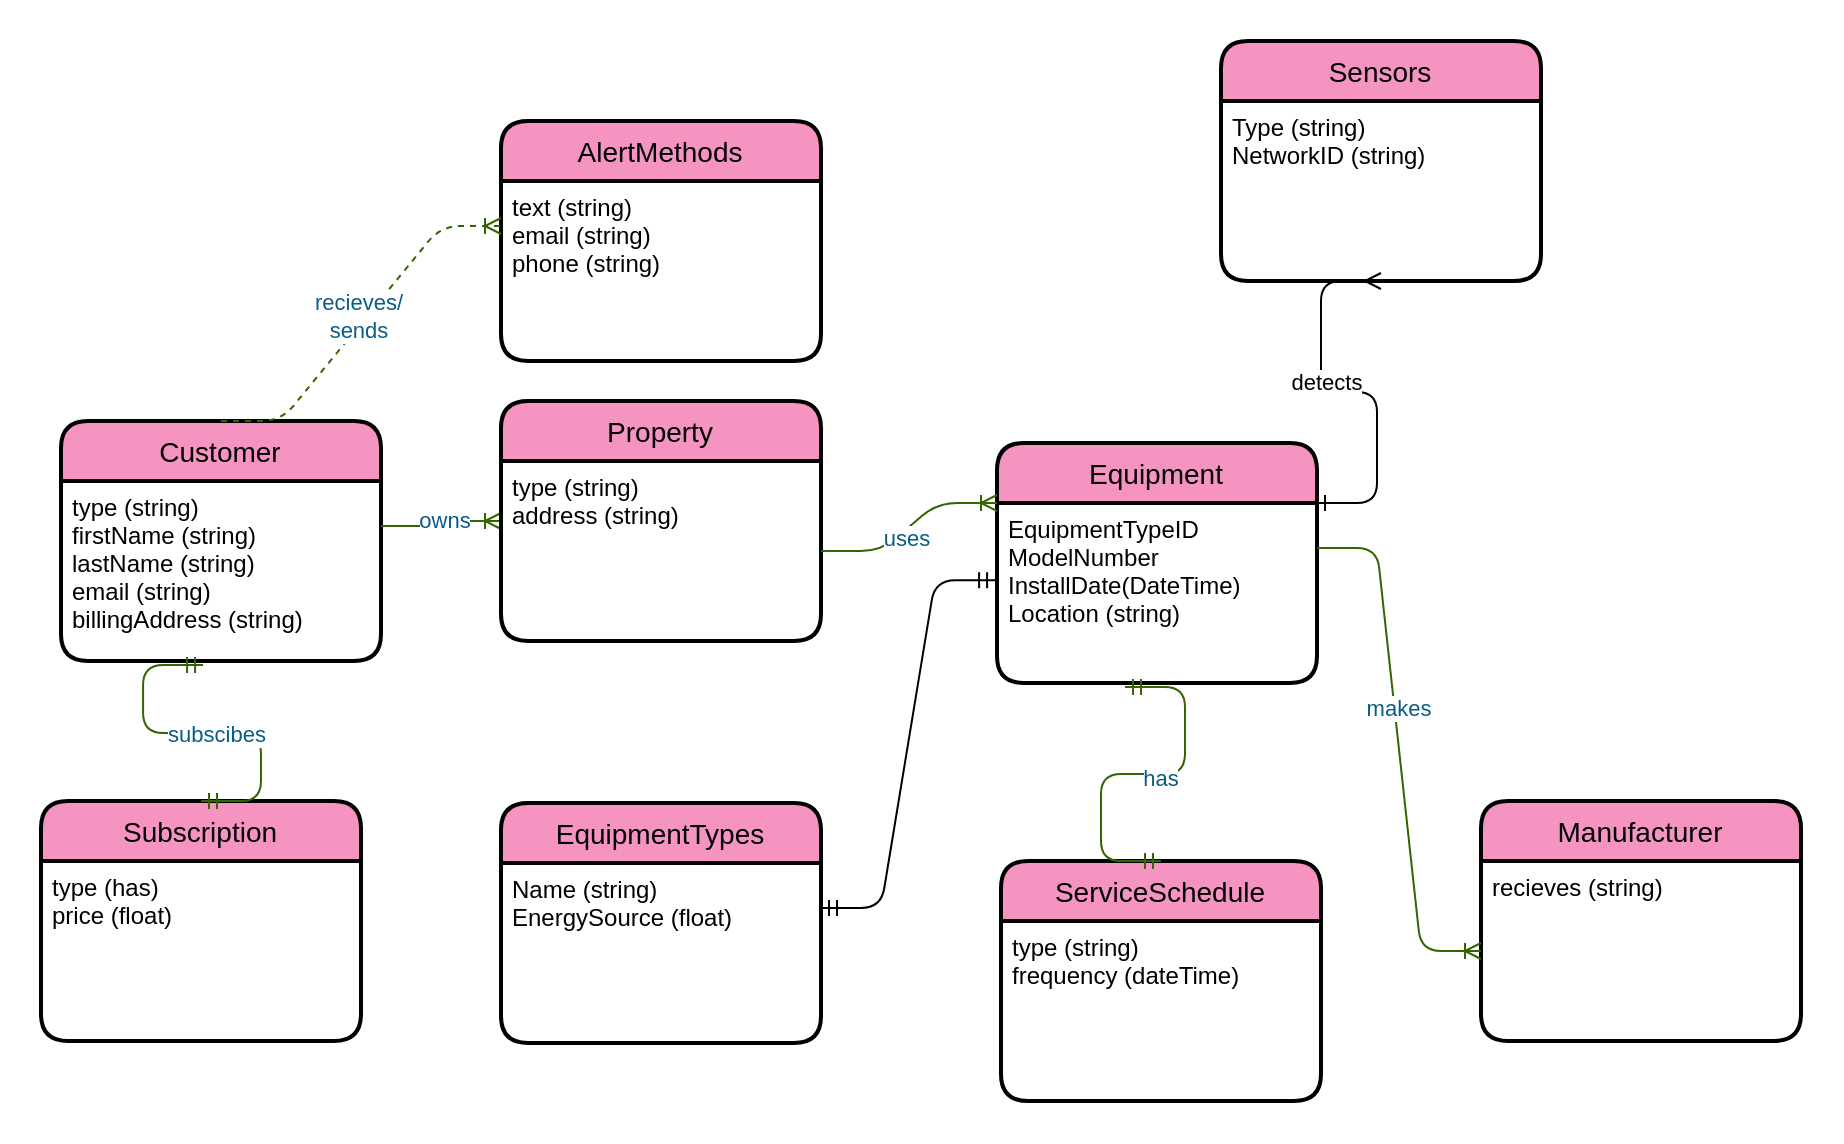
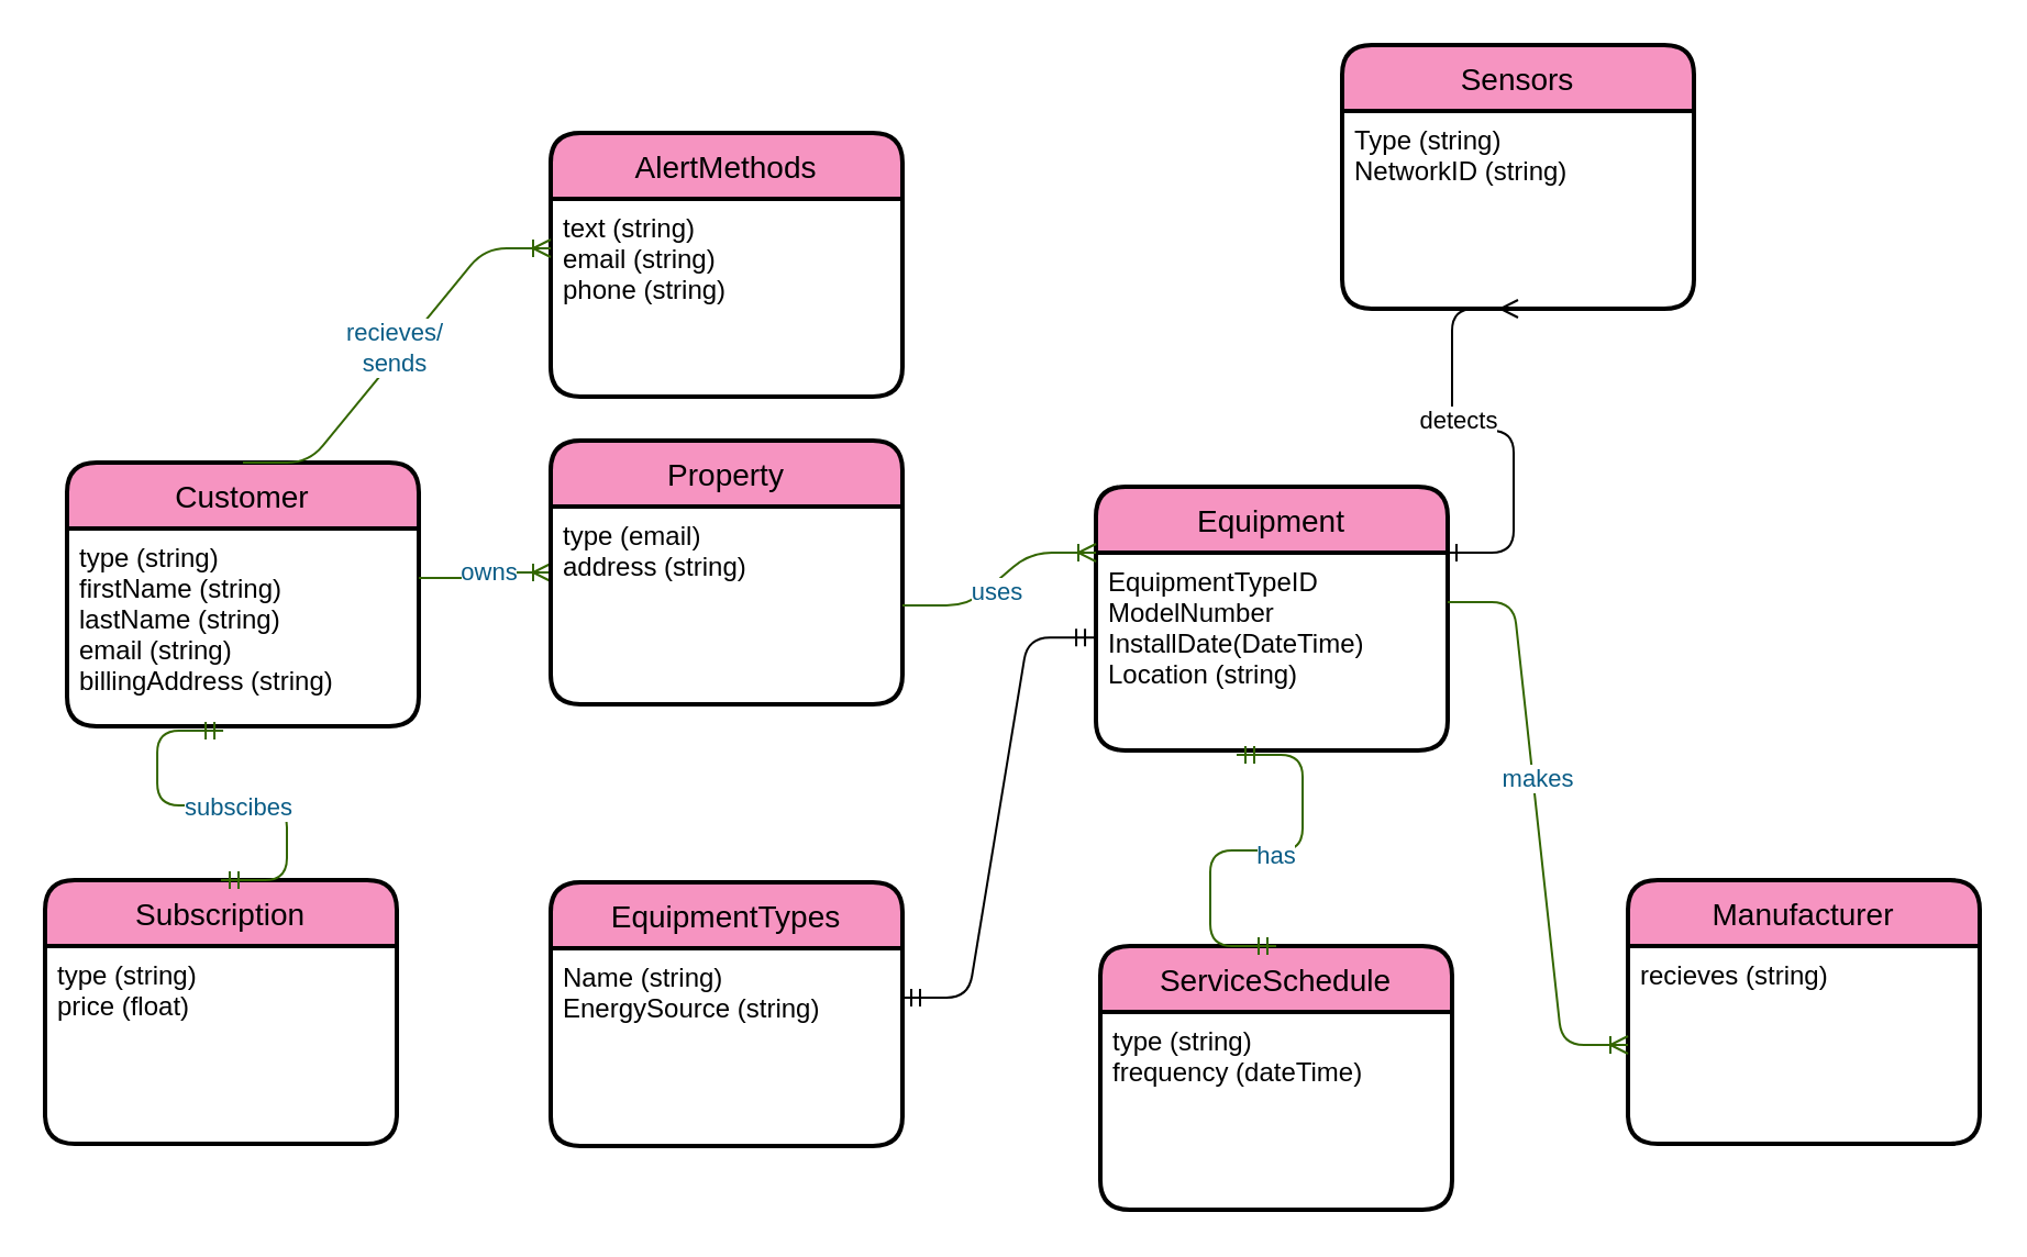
- <mxCell id="20" value="" style="edgeStyle=entityRelationEdgeStyle;fontSize=12;html=1;endArrow=ERoneToMany;strokeColor=#336600;fillColor=#F694C1;entryX=0;entryY=0.25;entryDx=0;entryDy=0;exitX=0.5;exitY=0;exitDx=0;exitDy=0;dashed=1;" parent="1" source="2" target="9" edge="1"><mxGeometry width="100" height="100" relative="1" as="geometry"><mxPoint x="470" y="260" as="sourcePoint" /><mxPoint x="370" y="380" as="targetPoint" /></mxGeometry></mxCell>
+ <mxCell id="20" value="" style="edgeStyle=entityRelationEdgeStyle;fontSize=12;html=1;endArrow=ERoneToMany;strokeColor=#336600;fillColor=#F694C1;entryX=0;entryY=0.25;entryDx=0;entryDy=0;exitX=0.5;exitY=0;exitDx=0;exitDy=0;" parent="1" source="2" target="9" edge="1"><mxGeometry width="100" height="100" relative="1" as="geometry"><mxPoint x="470" y="260" as="sourcePoint" /><mxPoint x="370" y="380" as="targetPoint" /></mxGeometry></mxCell>
- <mxCell id="11" value="type (string)&#10;address (string)" style="align=left;strokeColor=none;fillColor=none;spacingLeft=4;fontSize=12;verticalAlign=top;resizable=0;rotatable=0;part=1;" parent="10" vertex="1"><mxGeometry y="30" width="160" height="90" as="geometry" /></mxCell>
+ <mxCell id="11" value="type (email)&#10;address (string)" style="align=left;strokeColor=none;fillColor=none;spacingLeft=4;fontSize=12;verticalAlign=top;resizable=0;rotatable=0;part=1;" parent="10" vertex="1"><mxGeometry y="30" width="160" height="90" as="geometry" /></mxCell>
- <mxCell id="15" value="type (has)&#10;price (float)" style="align=left;strokeColor=none;fillColor=none;spacingLeft=4;fontSize=12;verticalAlign=top;resizable=0;rotatable=0;part=1;" parent="14" vertex="1"><mxGeometry y="30" width="160" height="90" as="geometry" /></mxCell>
+ <mxCell id="15" value="type (string)&#10;price (float)" style="align=left;strokeColor=none;fillColor=none;spacingLeft=4;fontSize=12;verticalAlign=top;resizable=0;rotatable=0;part=1;" parent="14" vertex="1"><mxGeometry y="30" width="160" height="90" as="geometry" /></mxCell>
- <mxCell id="33" value="Name (string)&#10;EnergySource (float)&#10;" style="align=left;strokeColor=none;fillColor=none;spacingLeft=4;fontSize=12;verticalAlign=top;resizable=0;rotatable=0;part=1;" vertex="1" parent="32"><mxGeometry y="30" width="160" height="90" as="geometry" /></mxCell>
+ <mxCell id="33" value="Name (string)&#10;EnergySource (string)&#10;" style="align=left;strokeColor=none;fillColor=none;spacingLeft=4;fontSize=12;verticalAlign=top;resizable=0;rotatable=0;part=1;" vertex="1" parent="32"><mxGeometry y="30" width="160" height="90" as="geometry" /></mxCell>
